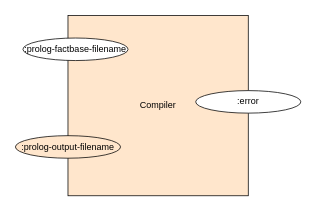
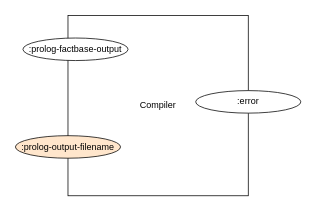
- <mxCell id="3" value=":prolog-factbase-filename&lt;br&gt;" style="ellipse;whiteSpace=wrap;html=1;" parent="1" vertex="1"><mxGeometry x="30" y="50" width="140" height="30" as="geometry" /></mxCell>
+ <mxCell id="3" value=":prolog-factbase-output&lt;br&gt;" style="ellipse;whiteSpace=wrap;html=1;" parent="1" vertex="1"><mxGeometry x="30" y="50" width="140" height="30" as="geometry" /></mxCell>
- <mxCell id="2" value="Compiler" style="whiteSpace=wrap;html=1;aspect=fixed;fillColor=#ffe6cc;" parent="1" vertex="1"><mxGeometry x="90" y="20" width="240" height="240" as="geometry" /></mxCell>
+ <mxCell id="2" value="Compiler" style="whiteSpace=wrap;html=1;aspect=fixed;" parent="1" vertex="1"><mxGeometry x="90" y="20" width="240" height="240" as="geometry" /></mxCell>
